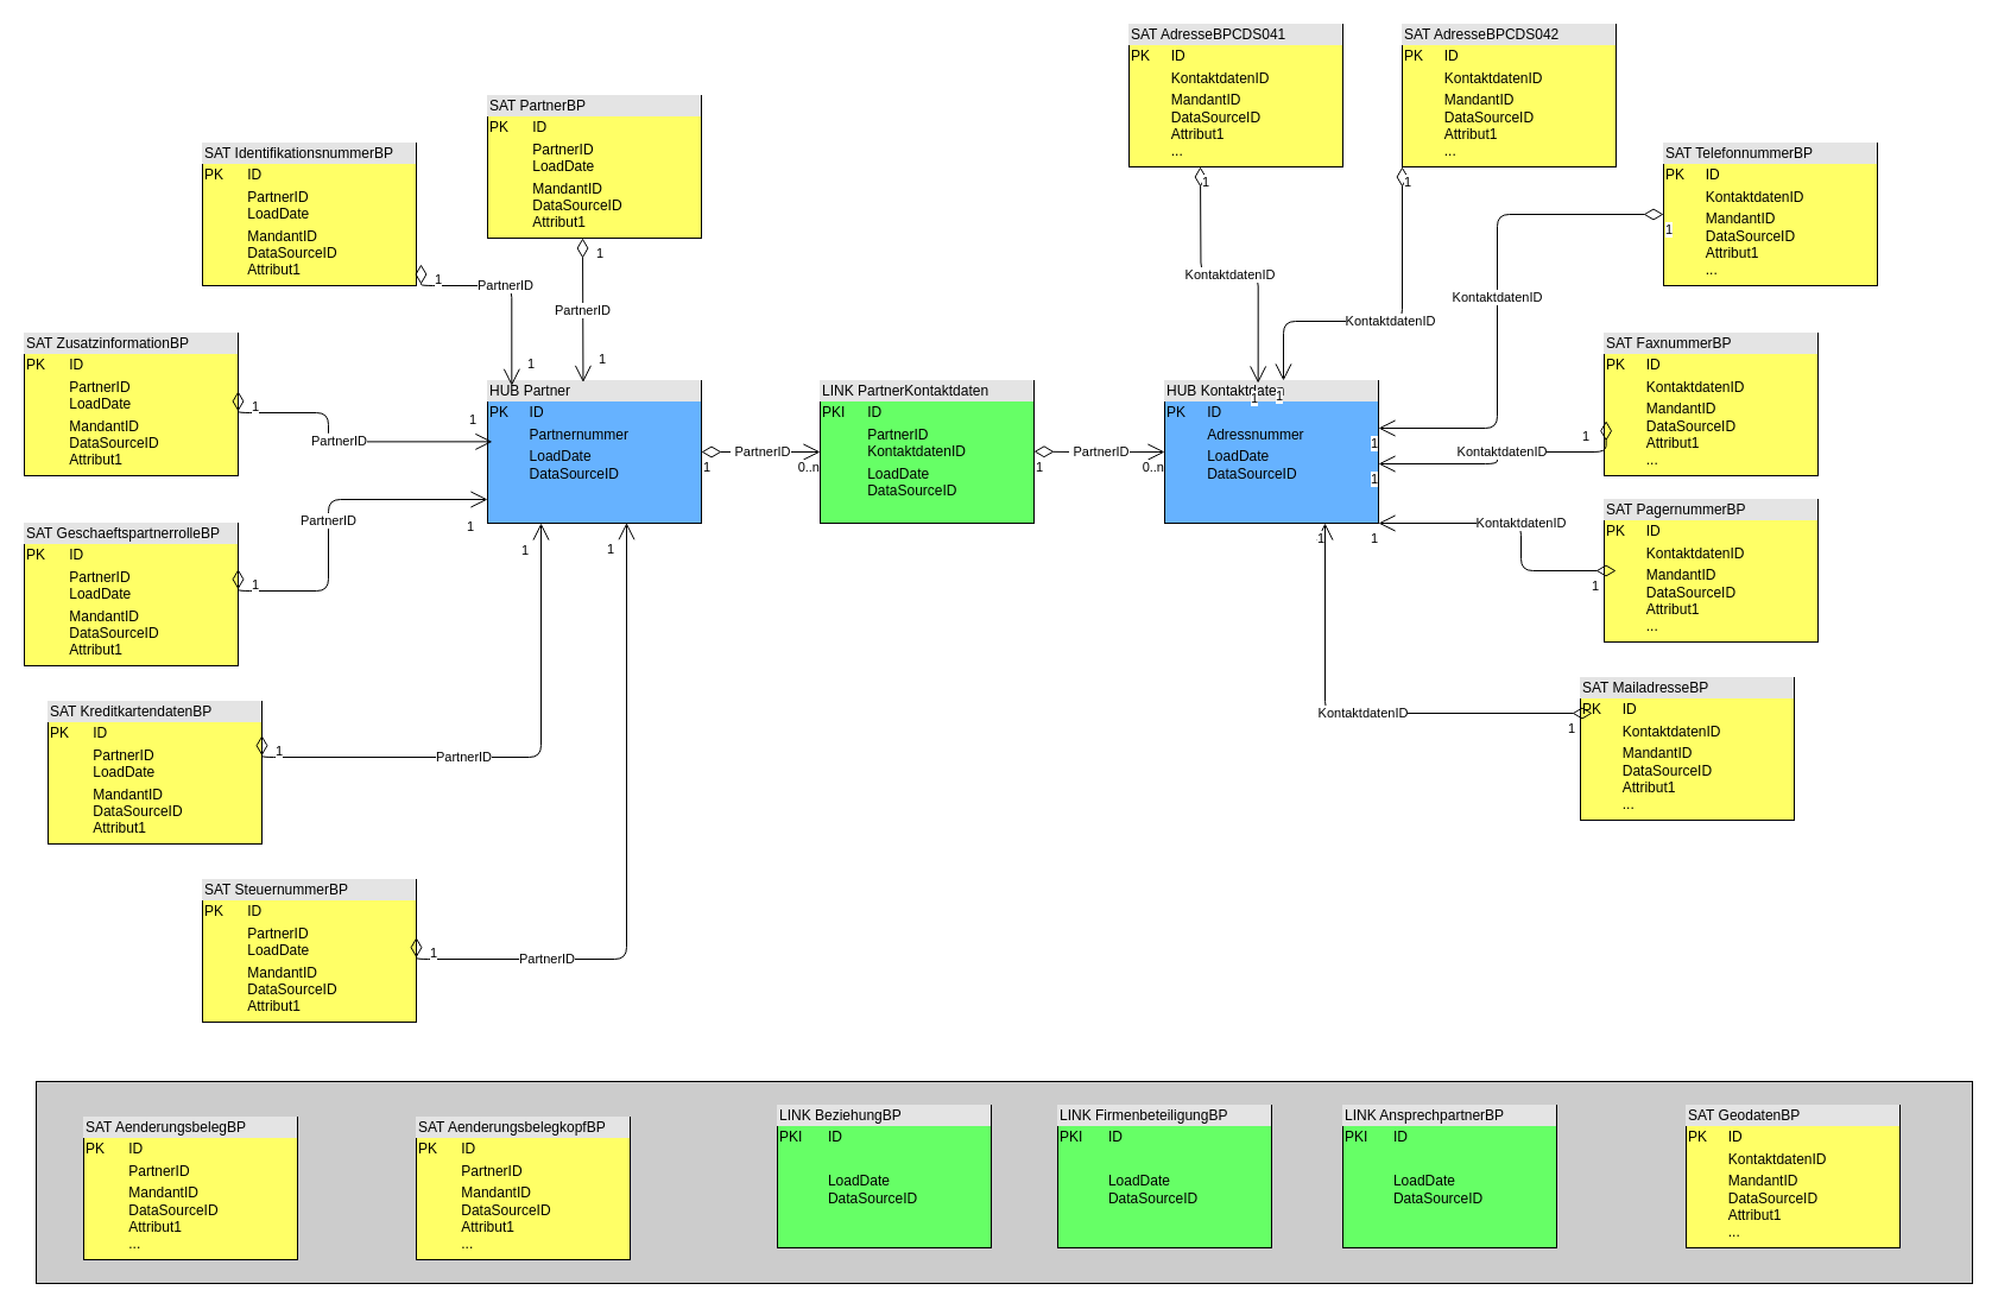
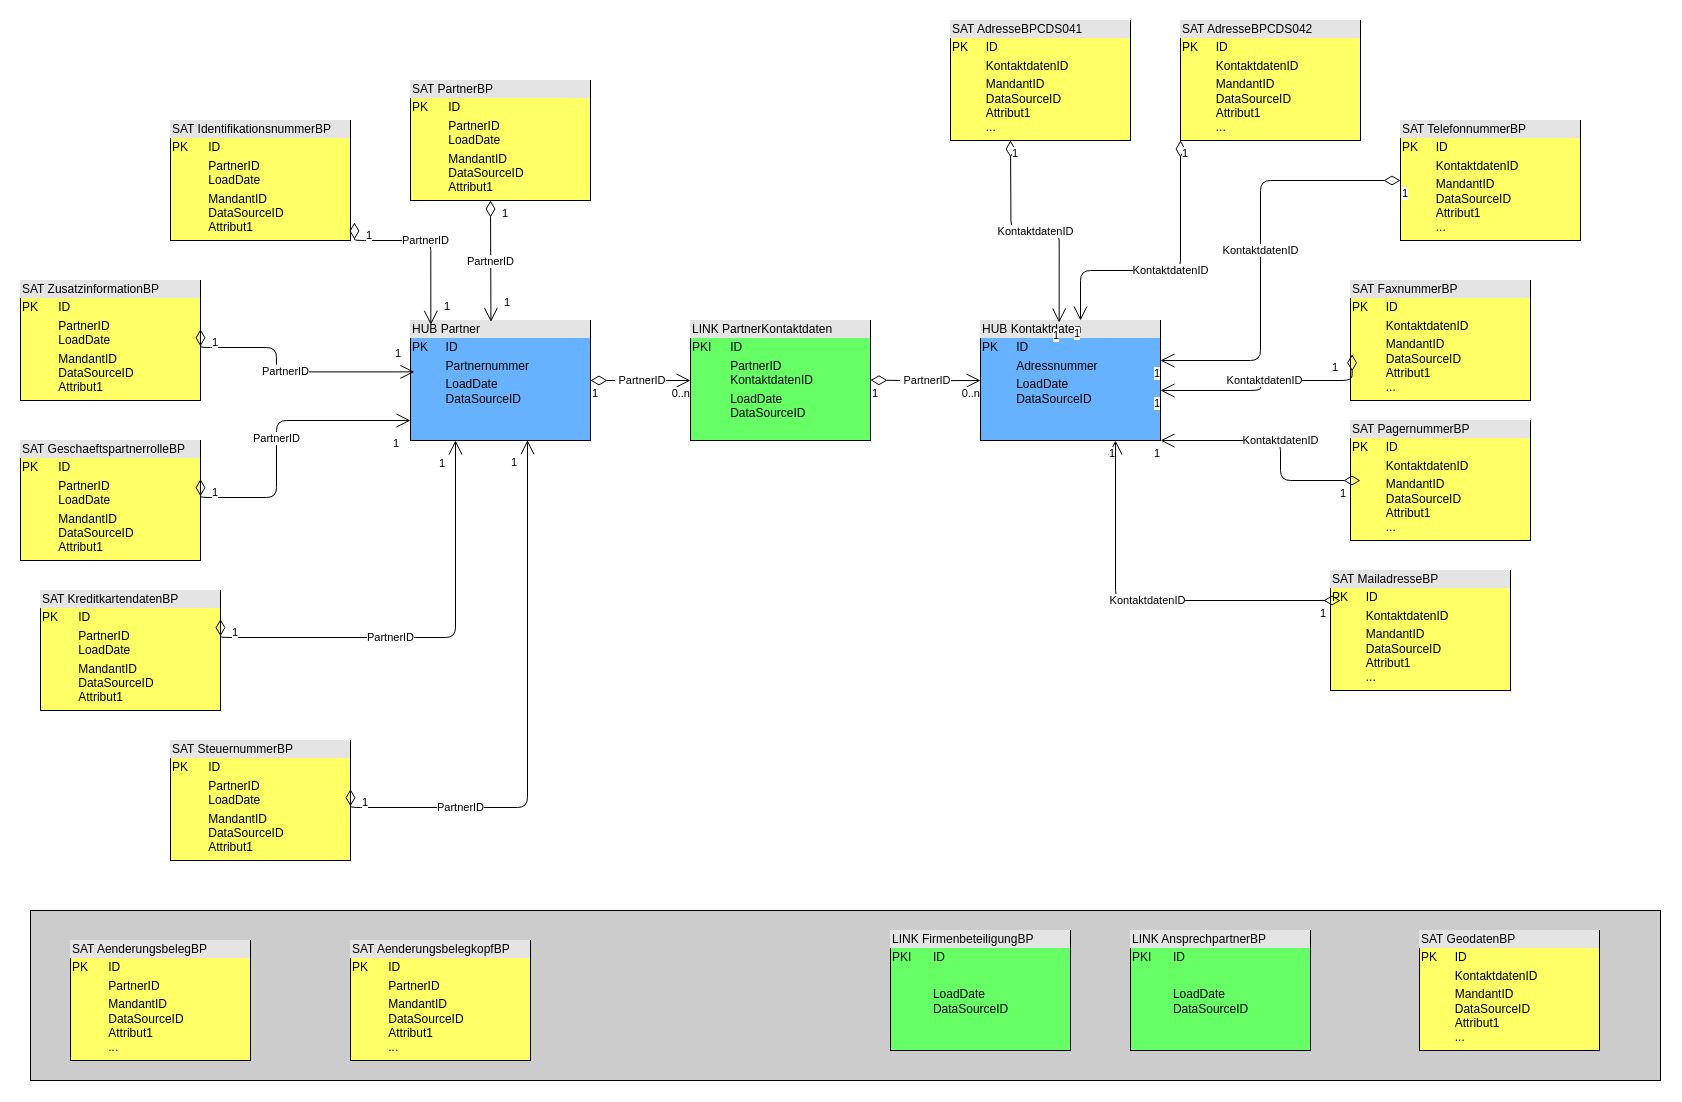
- <mxCell id="62" value="&lt;div style=&quot;box-sizing: border-box ; width: 100% ; background: #e4e4e4 ; padding: 2px&quot;&gt;LINK BeziehungBP&lt;/div&gt;&lt;table style=&quot;width: 100% ; font-size: 1em&quot; cellpadding=&quot;2&quot; cellspacing=&quot;0&quot;&gt;&lt;tbody&gt;&lt;tr&gt;&lt;td&gt;PKI&lt;/td&gt;&lt;td&gt;ID&lt;/td&gt;&lt;/tr&gt;&lt;tr&gt;&lt;td&gt;&lt;br&gt;&lt;/td&gt;&lt;td&gt;&lt;/td&gt;&lt;/tr&gt;&lt;tr&gt;&lt;td&gt;&lt;/td&gt;&lt;td&gt;LoadDate&lt;br&gt;DataSourceID&lt;/td&gt;&lt;/tr&gt;&lt;/tbody&gt;&lt;/table&gt;" style="verticalAlign=top;align=left;overflow=fill;html=1;fillColor=#66FF66;" vertex="1" parent="1"><mxGeometry x="654" y="930" width="180" height="120" as="geometry" /></mxCell>
